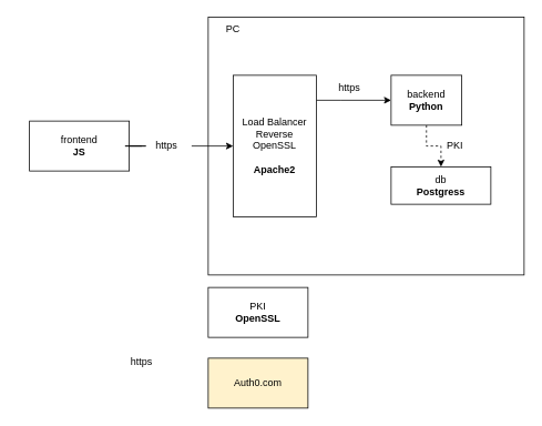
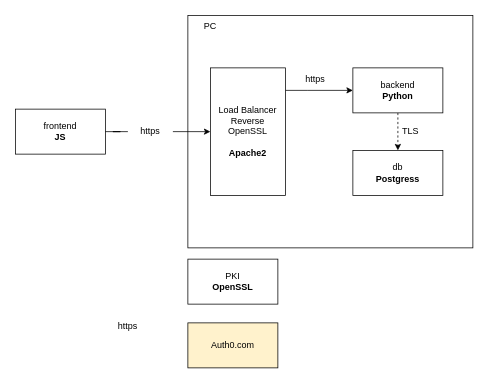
- <mxCell id="7" value="backend&lt;br&gt;&lt;b&gt;Python&lt;/b&gt;" style="rounded=0;whiteSpace=wrap;html=1;" vertex="1" parent="1"><mxGeometry x="470" y="90" width="85" height="60" as="geometry" /></mxCell>
+ <mxCell id="7" value="backend&lt;br&gt;&lt;b&gt;Python&lt;/b&gt;" style="rounded=0;whiteSpace=wrap;html=1;" vertex="1" parent="1"><mxGeometry x="470" y="90" width="120" height="60" as="geometry" /></mxCell>
- <mxCell id="4" value="frontend&lt;br&gt;&lt;b&gt;JS&lt;/b&gt;" style="rounded=0;whiteSpace=wrap;html=1;" vertex="1" parent="1"><mxGeometry x="35" y="145" width="120" height="60" as="geometry" /></mxCell>
+ <mxCell id="4" value="frontend&lt;br&gt;&lt;b&gt;JS&lt;/b&gt;" style="rounded=0;whiteSpace=wrap;html=1;" vertex="1" parent="1"><mxGeometry x="20" y="145" width="120" height="60" as="geometry" /></mxCell>
- <mxCell id="16" value="PKI" style="text;html=1;strokeColor=none;fillColor=none;align=center;verticalAlign=middle;whiteSpace=wrap;rounded=0;" vertex="1" parent="1"><mxGeometry x="517" y="160" width="60" height="30" as="geometry" /></mxCell>
+ <mxCell id="16" value="TLS" style="text;html=1;strokeColor=none;fillColor=none;align=center;verticalAlign=middle;whiteSpace=wrap;rounded=0;" vertex="1" parent="1"><mxGeometry x="517" y="160" width="60" height="30" as="geometry" /></mxCell>
- <mxCell id="5" value="db&lt;br&gt;&lt;b&gt;Postgress&lt;/b&gt;" style="rounded=0;whiteSpace=wrap;html=1;" vertex="1" parent="1"><mxGeometry x="470" y="200" width="120" height="45" as="geometry" /></mxCell>
+ <mxCell id="5" value="db&lt;br&gt;&lt;b&gt;Postgress&lt;/b&gt;" style="rounded=0;whiteSpace=wrap;html=1;" vertex="1" parent="1"><mxGeometry x="470" y="200" width="120" height="60" as="geometry" /></mxCell>
